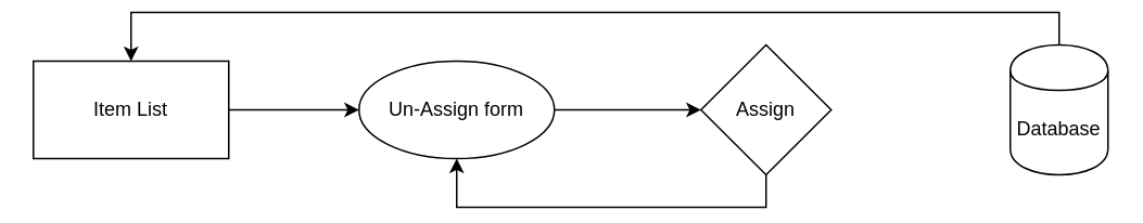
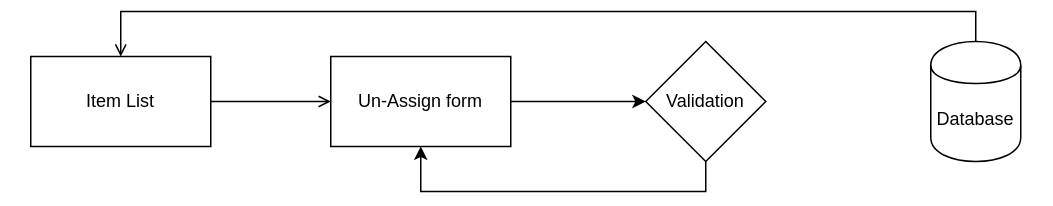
- <mxCell id="8" style="edgeStyle=orthogonalEdgeStyle;rounded=0;orthogonalLoop=1;jettySize=auto;html=1;exitX=0.5;exitY=0;exitDx=0;exitDy=0;entryX=0.5;entryY=0;entryDx=0;entryDy=0;" edge="1" parent="1" source="9" target="3"><mxGeometry relative="1" as="geometry" /></mxCell>
+ <mxCell id="8" style="edgeStyle=orthogonalEdgeStyle;rounded=0;orthogonalLoop=1;jettySize=auto;html=1;exitX=0.5;exitY=0;exitDx=0;exitDy=0;entryX=0.5;entryY=0;entryDx=0;entryDy=0;endArrow=open;" edge="1" parent="1" source="9" target="3"><mxGeometry relative="1" as="geometry" /></mxCell>
- <mxCell id="2" style="edgeStyle=orthogonalEdgeStyle;rounded=0;orthogonalLoop=1;jettySize=auto;html=1;exitX=1;exitY=0.5;exitDx=0;exitDy=0;entryX=0;entryY=0.5;entryDx=0;entryDy=0;" edge="1" parent="1" source="3" target="5"><mxGeometry relative="1" as="geometry" /></mxCell>
+ <mxCell id="2" style="edgeStyle=orthogonalEdgeStyle;rounded=0;orthogonalLoop=1;jettySize=auto;html=1;exitX=1;exitY=0.5;exitDx=0;exitDy=0;entryX=0;entryY=0.5;entryDx=0;entryDy=0;endArrow=open;" edge="1" parent="1" source="3" target="5"><mxGeometry relative="1" as="geometry" /></mxCell>
- <mxCell id="5" value="Un-Assign form" style="ellipse;whiteSpace=wrap;html=1;" vertex="1" parent="1"><mxGeometry x="220" y="30" width="120" height="60" as="geometry" /></mxCell>
+ <mxCell id="5" value="Un-Assign form" style="rounded=0;whiteSpace=wrap;html=1;" vertex="1" parent="1"><mxGeometry x="220" y="30" width="120" height="60" as="geometry" /></mxCell>
- <mxCell id="7" value="Assign" style="rhombus;whiteSpace=wrap;html=1;" vertex="1" parent="1"><mxGeometry x="430" y="20" width="80" height="80" as="geometry" /></mxCell>
+ <mxCell id="7" value="Validation" style="rhombus;whiteSpace=wrap;html=1;" vertex="1" parent="1"><mxGeometry x="430" y="20" width="80" height="80" as="geometry" /></mxCell>
